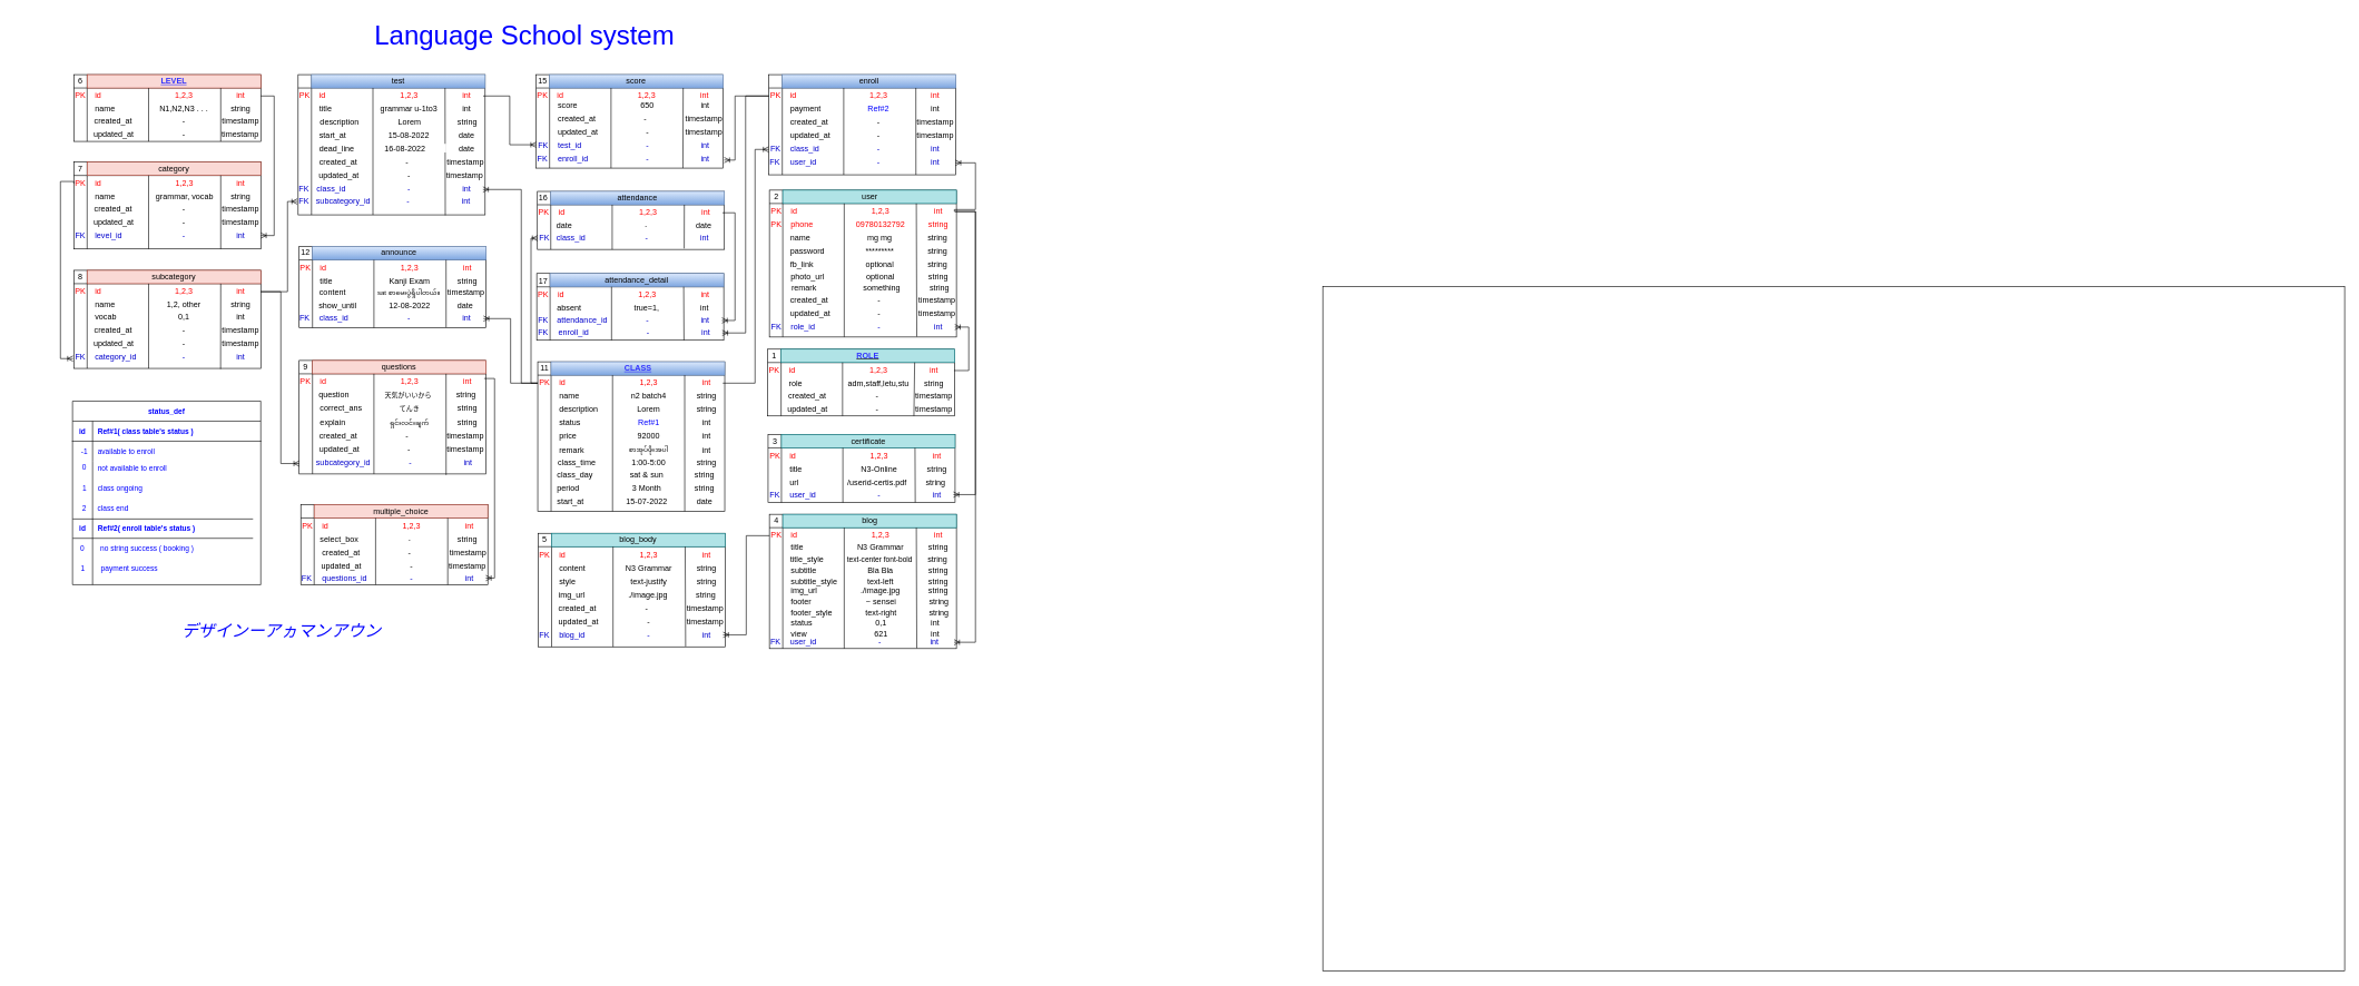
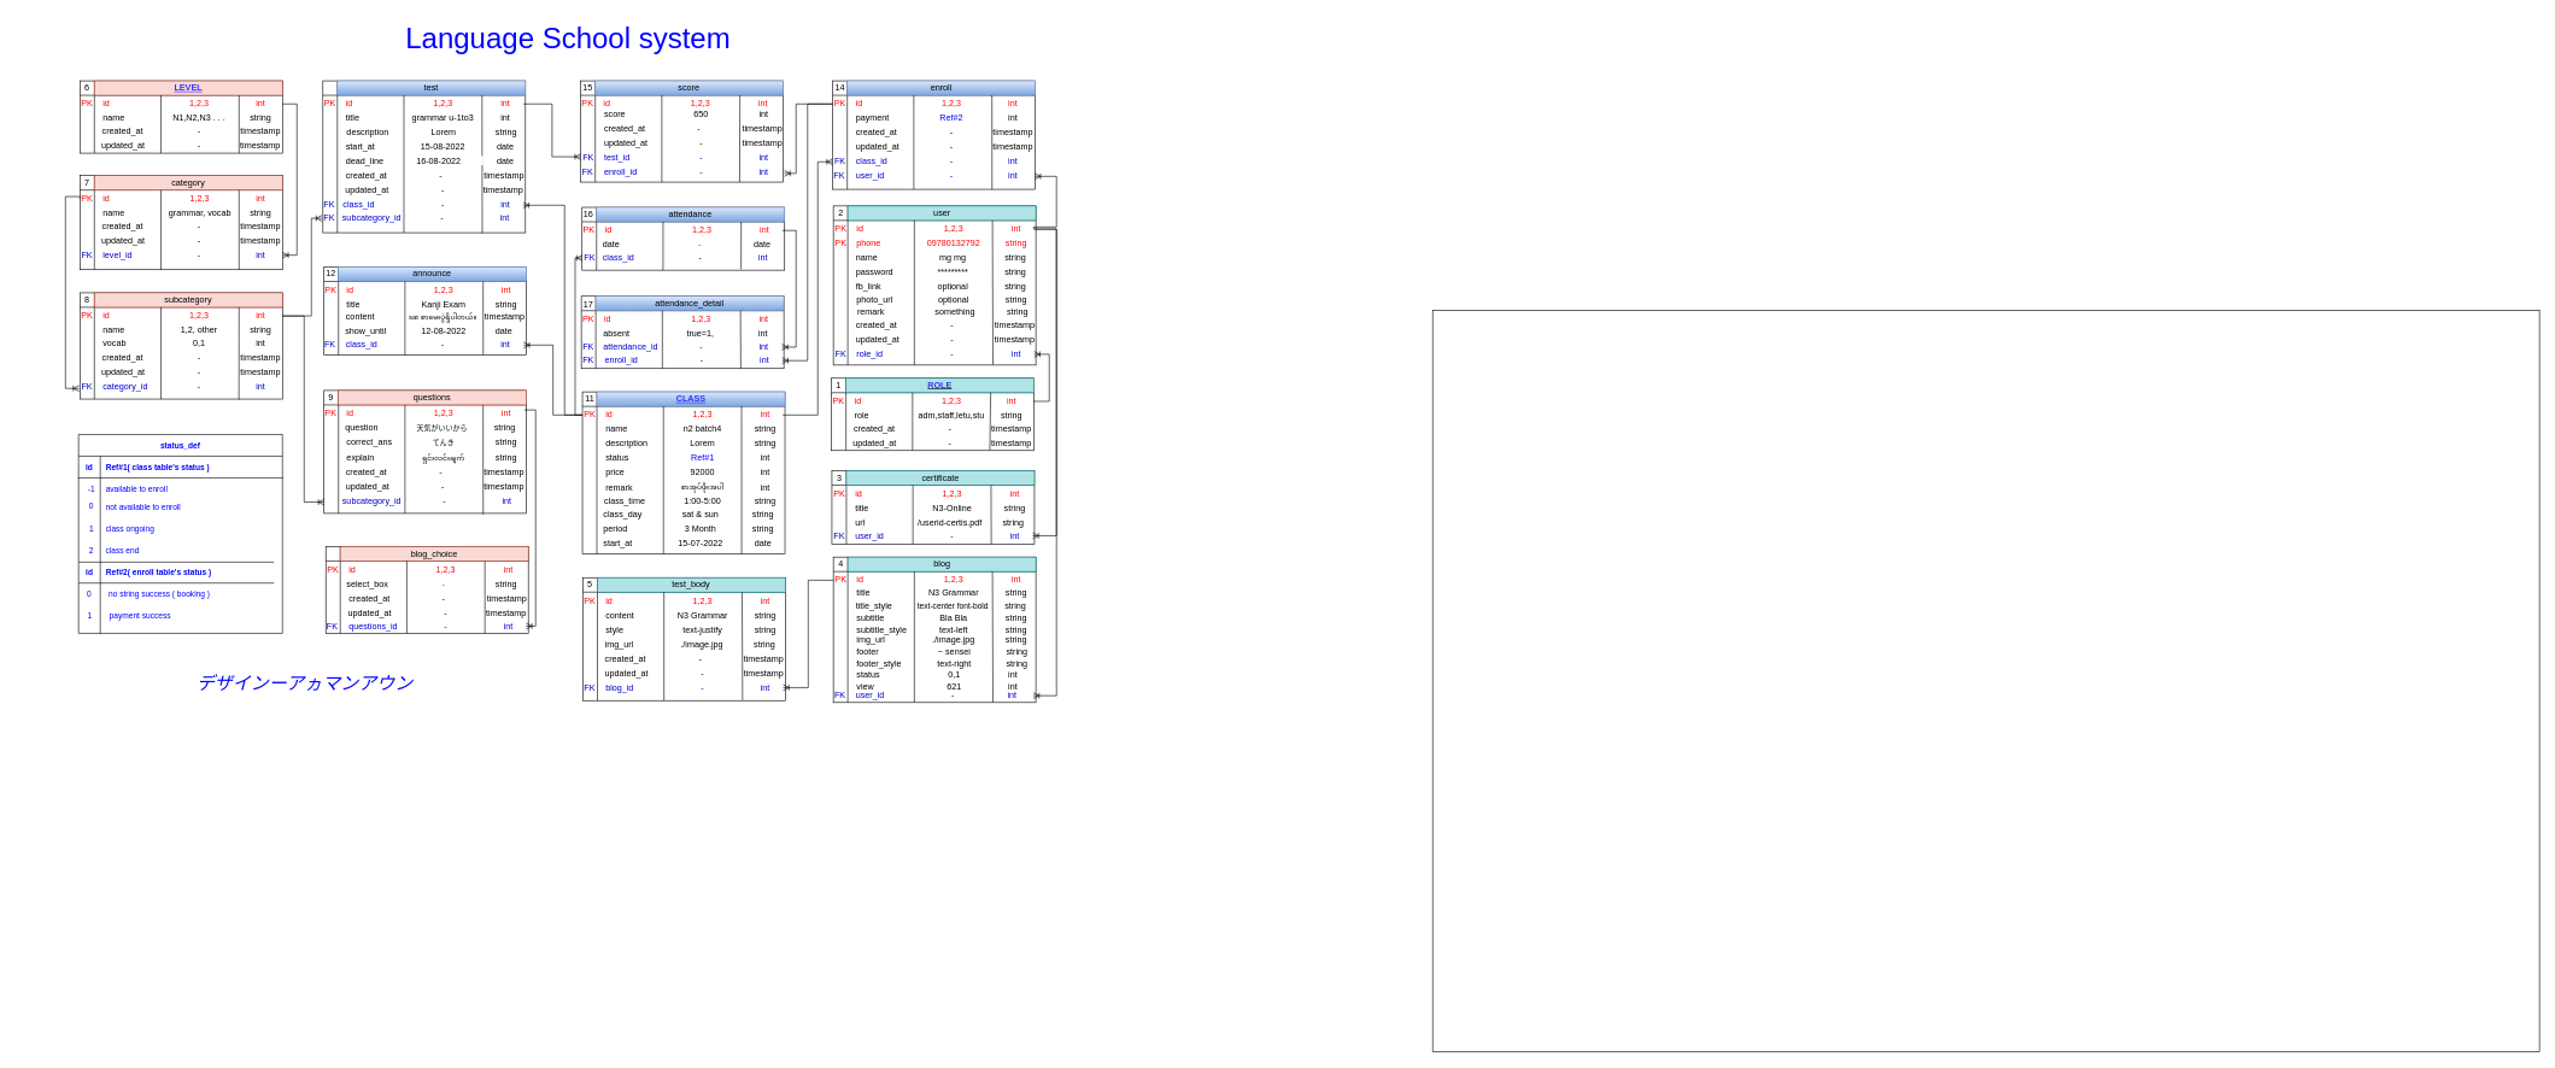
+ <mxCell id="336" value="14" style="text;html=1;strokeColor=none;fillColor=none;align=center;verticalAlign=middle;whiteSpace=wrap;rounded=0;" vertex="1" parent="1"><mxGeometry x="1150.77" y="110.9" width="20" height="20" as="geometry" /></mxCell>
- <mxCell id="175" value="multiple_choice" style="text;html=1;strokeColor=#ae4132;fillColor=#fad9d5;align=center;verticalAlign=middle;whiteSpace=wrap;rounded=0;" vertex="1" parent="1"><mxGeometry x="469.89" y="754.9" width="260" height="20" as="geometry" /></mxCell>
+ <mxCell id="175" value="blog_choice" style="text;html=1;strokeColor=#ae4132;fillColor=#fad9d5;align=center;verticalAlign=middle;whiteSpace=wrap;rounded=0;" vertex="1" parent="1"><mxGeometry x="469.89" y="754.9" width="260" height="20" as="geometry" /></mxCell>
- <mxCell id="420" value="blog_body" style="text;html=1;strokeColor=#0e8088;fillColor=#b0e3e6;align=center;verticalAlign=middle;whiteSpace=wrap;rounded=0;" vertex="1" parent="1"><mxGeometry x="825.39" y="797.9" width="260" height="20" as="geometry" /></mxCell>
+ <mxCell id="420" value="test_body" style="text;html=1;strokeColor=#0e8088;fillColor=#b0e3e6;align=center;verticalAlign=middle;whiteSpace=wrap;rounded=0;" vertex="1" parent="1"><mxGeometry x="825.39" y="797.9" width="260" height="20" as="geometry" /></mxCell>
